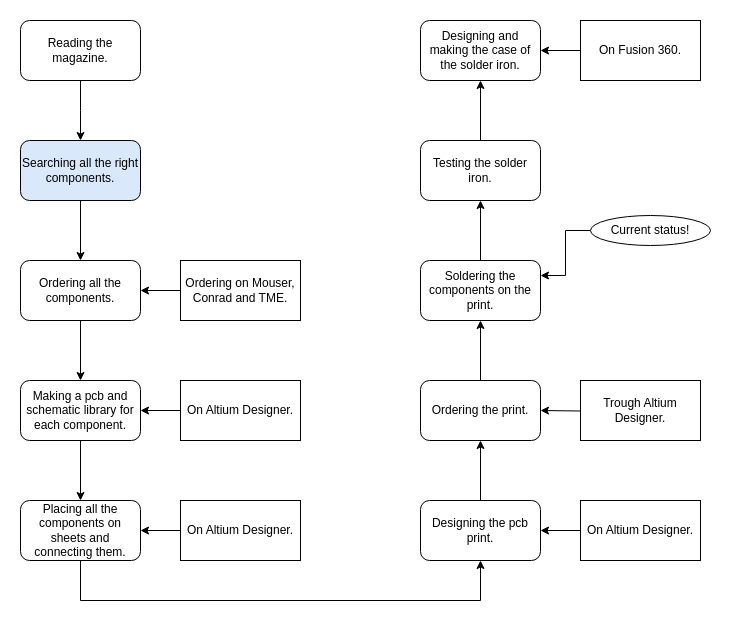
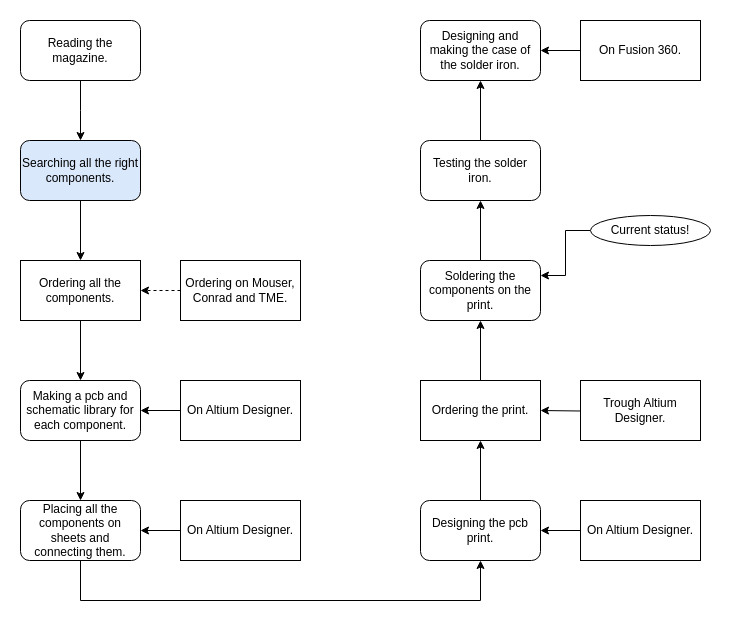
- <mxCell id="9" value="Ordering all the components." style="rounded=1;whiteSpace=wrap;html=1;" parent="1" vertex="1"><mxGeometry x="20" y="260" width="120" height="60" as="geometry" /></mxCell>
+ <mxCell id="9" value="Ordering all the components." style="whiteSpace=wrap;html=1;rounded=0;" parent="1" vertex="1"><mxGeometry x="20" y="260" width="120" height="60" as="geometry" /></mxCell>
- <mxCell id="10" style="edgeStyle=orthogonalEdgeStyle;rounded=0;orthogonalLoop=1;jettySize=auto;html=1;entryX=1;entryY=0.5;entryDx=0;entryDy=0;" parent="1" source="11" target="9" edge="1"><mxGeometry relative="1" as="geometry"><mxPoint x="80" y="260" as="targetPoint" /></mxGeometry></mxCell>
+ <mxCell id="10" style="edgeStyle=orthogonalEdgeStyle;rounded=0;orthogonalLoop=1;jettySize=auto;html=1;entryX=1;entryY=0.5;entryDx=0;entryDy=0;dashed=1;" parent="1" source="11" target="9" edge="1"><mxGeometry relative="1" as="geometry"><mxPoint x="80" y="260" as="targetPoint" /></mxGeometry></mxCell>
- <mxCell id="26" value="Ordering the print." style="rounded=1;whiteSpace=wrap;html=1;" parent="1" vertex="1"><mxGeometry x="420" y="380" width="120" height="60" as="geometry" /></mxCell>
+ <mxCell id="26" value="Ordering the print." style="whiteSpace=wrap;html=1;rounded=0;" parent="1" vertex="1"><mxGeometry x="420" y="380" width="120" height="60" as="geometry" /></mxCell>
